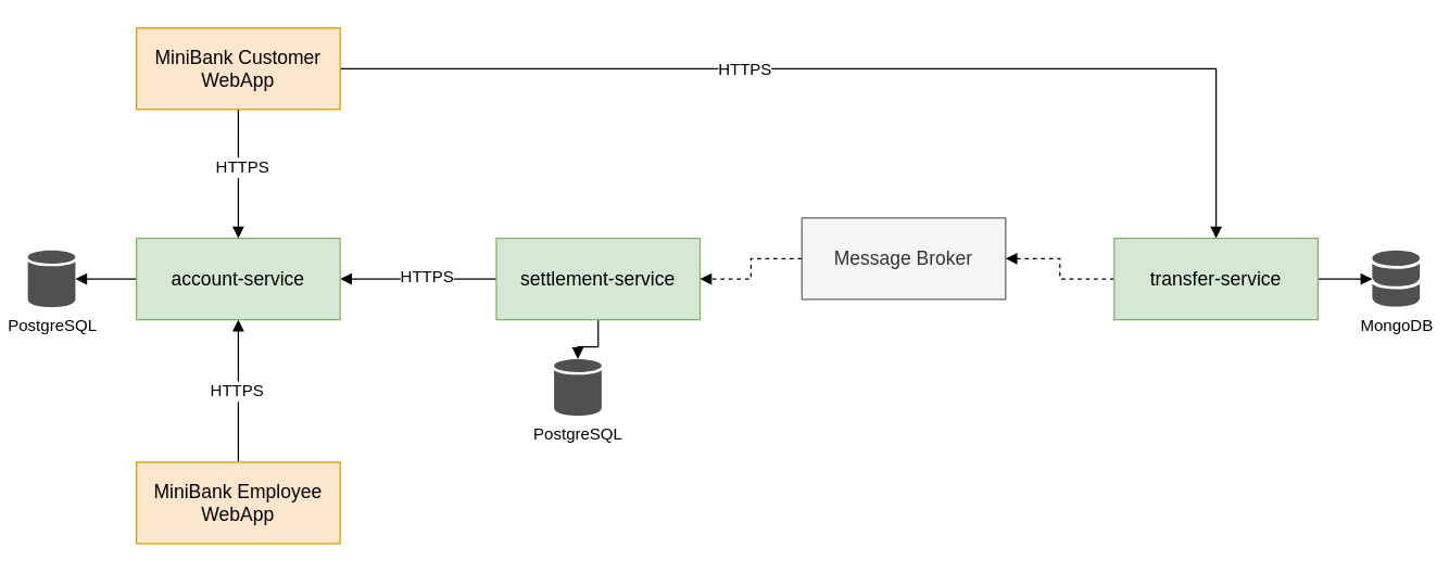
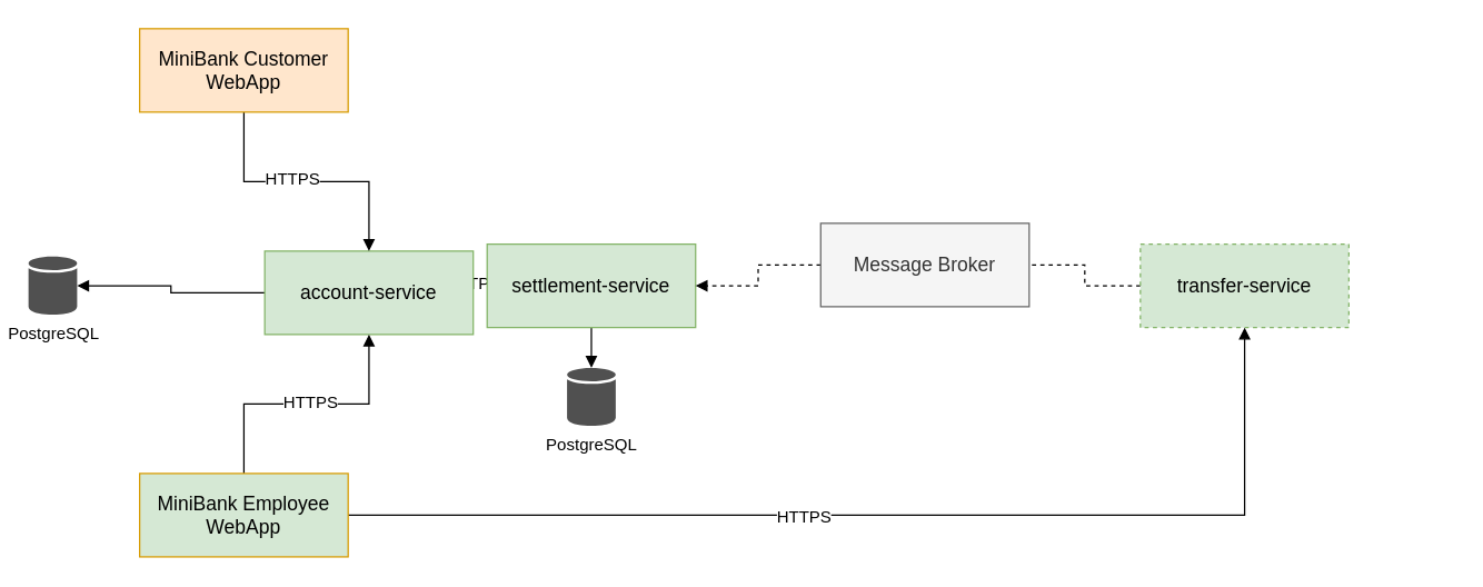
- <mxCell id="13" style="edgeStyle=orthogonalEdgeStyle;rounded=0;orthogonalLoop=1;jettySize=auto;html=1;entryX=0.5;entryY=0;entryDx=0;entryDy=0;endArrow=block;endFill=1;" edge="1" parent="1" source="15" target="10"><mxGeometry relative="1" as="geometry" /></mxCell>
- <mxCell id="14" value="HTTPS" style="edgeLabel;html=1;align=center;verticalAlign=middle;resizable=0;points=[];fontSize=12;" vertex="1" connectable="0" parent="13"><mxGeometry x="-0.137" y="1" relative="1" as="geometry"><mxPoint x="-35" y="1" as="offset" /></mxGeometry></mxCell>
- <mxCell id="8" style="edgeStyle=orthogonalEdgeStyle;rounded=0;orthogonalLoop=1;jettySize=auto;html=1;endArrow=block;endFill=1;dashed=1;" edge="1" parent="1" source="10" target="22"><mxGeometry relative="1" as="geometry" /></mxCell>
+ <mxCell id="8" style="edgeStyle=orthogonalEdgeStyle;rounded=0;orthogonalLoop=1;jettySize=auto;html=1;endArrow=none;endFill=1;dashed=1;" edge="1" parent="1" source="10" target="22"><mxGeometry relative="1" as="geometry" /></mxCell>
- <mxCell id="7" value="account-service" style="rounded=0;whiteSpace=wrap;html=1;fontSize=14;fillColor=#d5e8d4;strokeColor=#82b366;" vertex="1" parent="1"><mxGeometry x="100" y="175" width="150" height="60" as="geometry" /></mxCell>
+ <mxCell id="7" value="account-service" style="rounded=0;whiteSpace=wrap;html=1;fontSize=14;fillColor=#d5e8d4;strokeColor=#82b366;" vertex="1" parent="1"><mxGeometry x="190" y="180" width="150" height="60" as="geometry" /></mxCell>
- <mxCell id="5" value="settlement-service" style="rounded=0;whiteSpace=wrap;html=1;fontSize=14;fillColor=#d5e8d4;strokeColor=#82b366;" vertex="1" parent="1"><mxGeometry x="365" y="175" width="150" height="60" as="geometry" /></mxCell>
+ <mxCell id="5" value="settlement-service" style="rounded=0;whiteSpace=wrap;html=1;fontSize=14;fillColor=#d5e8d4;strokeColor=#82b366;" vertex="1" parent="1"><mxGeometry x="350" y="175" width="150" height="60" as="geometry" /></mxCell>
- <mxCell id="10" value="transfer-service" style="rounded=0;whiteSpace=wrap;html=1;fontSize=14;fillColor=#d5e8d4;strokeColor=#82b366;" vertex="1" parent="1"><mxGeometry x="820" y="175" width="150" height="60" as="geometry" /></mxCell>
+ <mxCell id="10" value="transfer-service" style="rounded=0;whiteSpace=wrap;html=1;fontSize=14;fillColor=#d5e8d4;strokeColor=#82b366;dashed=1;" vertex="1" parent="1"><mxGeometry x="820" y="175" width="150" height="60" as="geometry" /></mxCell>
- <mxCell id="9" style="edgeStyle=orthogonalEdgeStyle;rounded=0;orthogonalLoop=1;jettySize=auto;html=1;endArrow=block;endFill=1;" edge="1" parent="1" source="10" target="23"><mxGeometry relative="1" as="geometry" /></mxCell>
- <mxCell id="23" value="MongoDB" style="sketch=0;shadow=0;dashed=0;html=1;strokeColor=none;fillColor=#505050;labelPosition=center;verticalLabelPosition=bottom;verticalAlign=top;outlineConnect=0;align=center;shape=mxgraph.office.databases.database_mini_2;" vertex="1" parent="1"><mxGeometry x="1010" y="184" width="35" height="42" as="geometry" /></mxCell>
- <mxCell id="20" value="MiniBank Employee WebApp" style="rounded=0;whiteSpace=wrap;html=1;fontSize=14;fillColor=#ffe6cc;strokeColor=#d79b00;" vertex="1" parent="1"><mxGeometry x="100" y="340" width="150" height="60" as="geometry" /></mxCell>
+ <mxCell id="20" value="MiniBank Employee WebApp" style="rounded=0;whiteSpace=wrap;html=1;fontSize=14;fillColor=#d5e8d4;strokeColor=#d79b00;" vertex="1" parent="1"><mxGeometry x="100" y="340" width="150" height="60" as="geometry" /></mxCell>
+ <mxCell id="18" style="edgeStyle=orthogonalEdgeStyle;rounded=0;orthogonalLoop=1;jettySize=auto;html=1;entryX=0.5;entryY=1;entryDx=0;entryDy=0;endArrow=block;endFill=1;" edge="1" parent="1" source="20" target="10"><mxGeometry relative="1" as="geometry" /></mxCell>
+ <mxCell id="19" value="HTTPS" style="edgeLabel;html=1;align=center;verticalAlign=middle;resizable=0;points=[];fontSize=12;" vertex="1" connectable="0" parent="18"><mxGeometry x="-0.162" y="-1" relative="1" as="geometry"><mxPoint as="offset" /></mxGeometry></mxCell>
